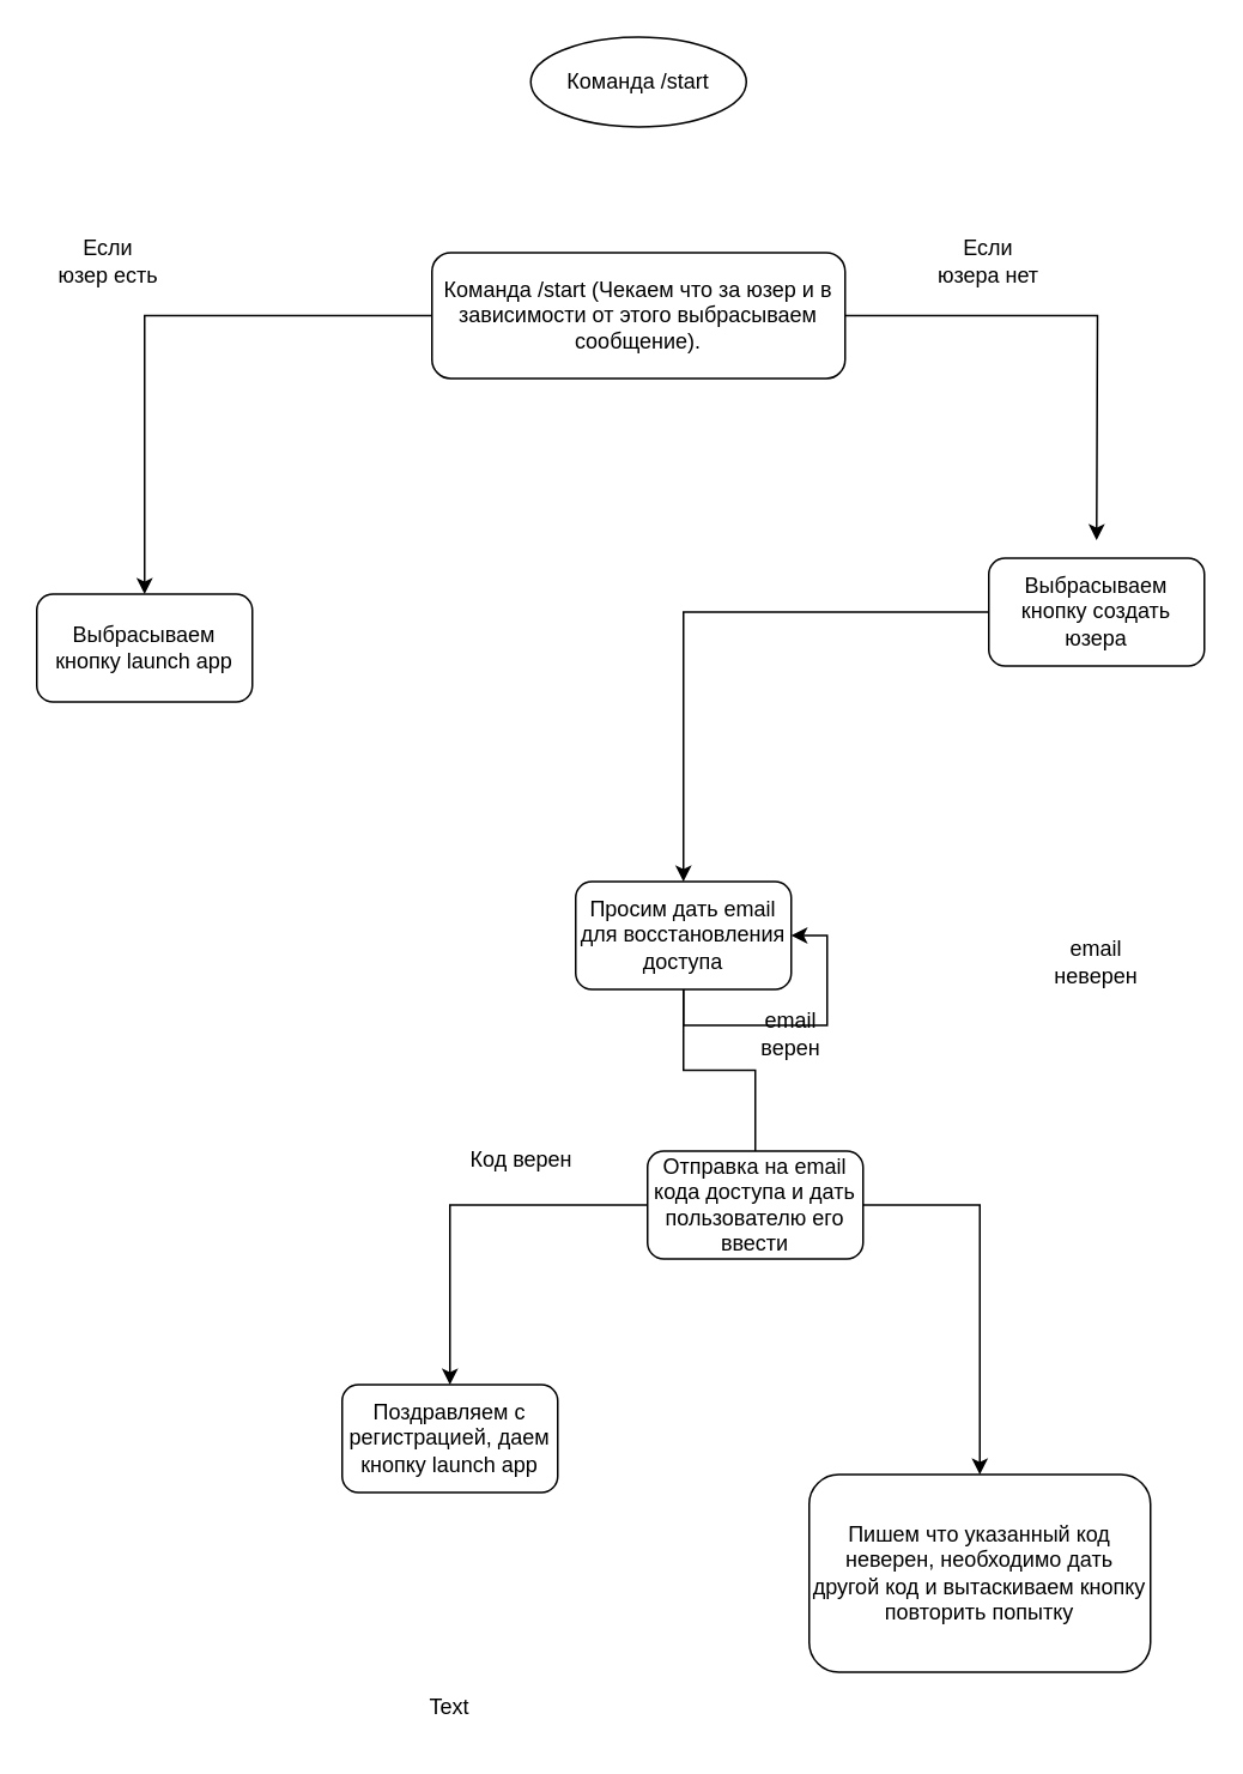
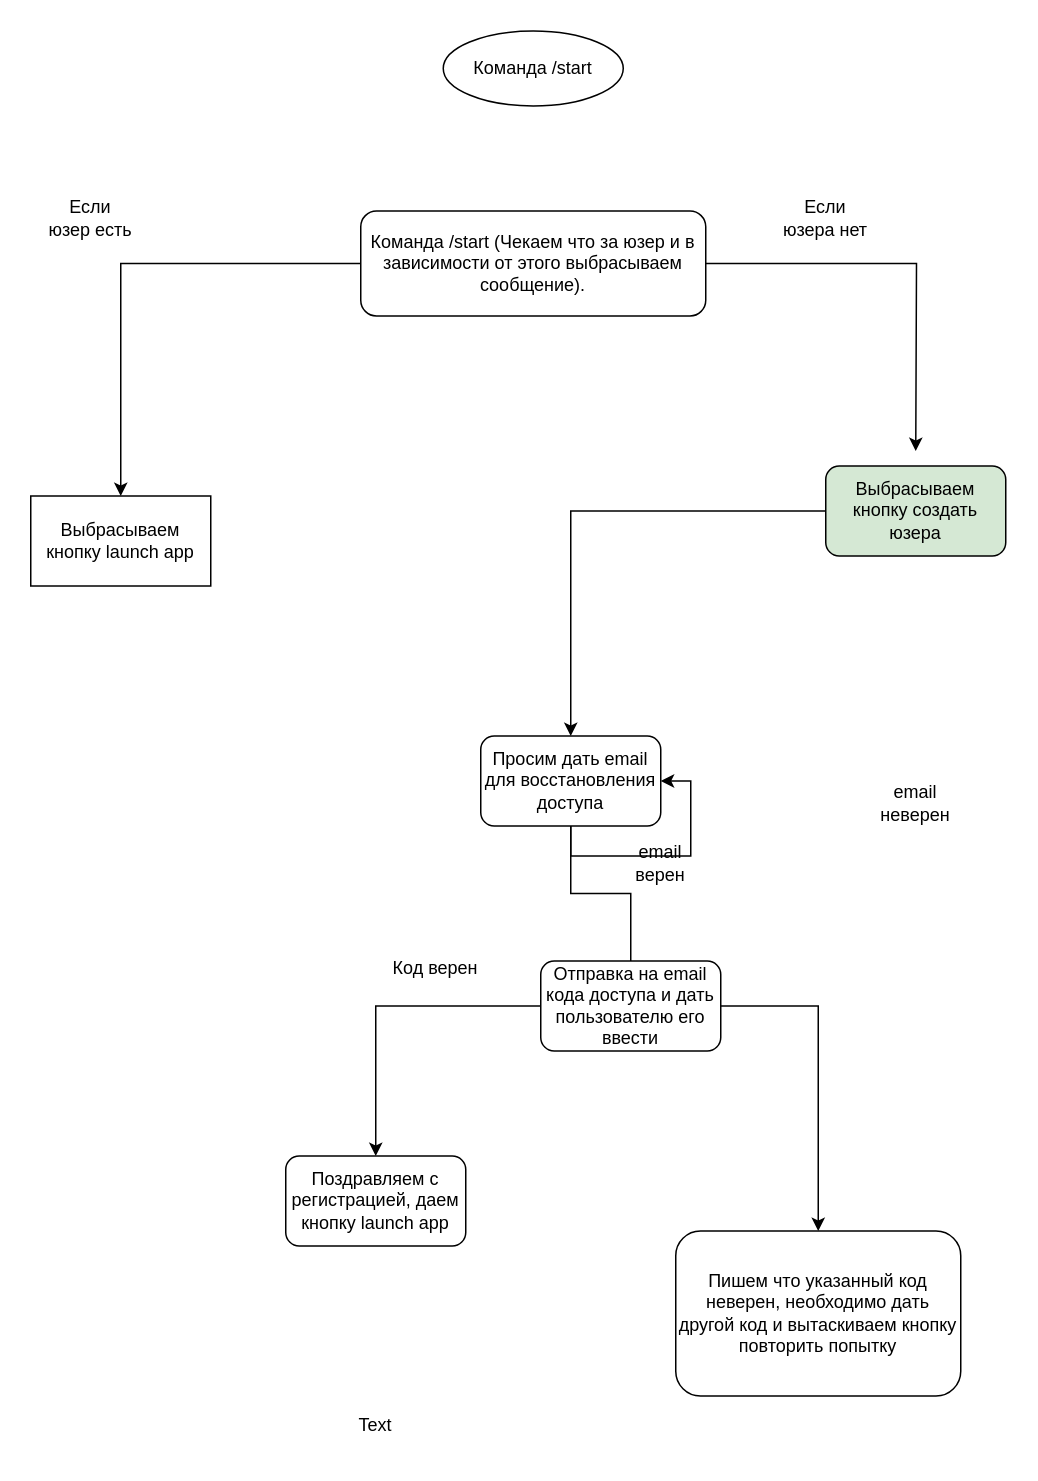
- <mxCell id="9" value="Выбрасываем кнопку создать юзера" style="rounded=1;whiteSpace=wrap;html=1;" vertex="1" parent="1"><mxGeometry x="550" y="310" width="120" height="60" as="geometry" /></mxCell>
+ <mxCell id="9" value="Выбрасываем кнопку создать юзера" style="rounded=1;whiteSpace=wrap;html=1;fillColor=#d5e8d4;" vertex="1" parent="1"><mxGeometry x="550" y="310" width="120" height="60" as="geometry" /></mxCell>
- <mxCell id="5" value="Выбрасываем кнопку launch app" style="rounded=1;whiteSpace=wrap;html=1;" vertex="1" parent="1"><mxGeometry x="20" y="330" width="120" height="60" as="geometry" /></mxCell>
+ <mxCell id="5" value="Выбрасываем кнопку launch app" style="whiteSpace=wrap;html=1;rounded=0;" vertex="1" parent="1"><mxGeometry x="20" y="330" width="120" height="60" as="geometry" /></mxCell>
